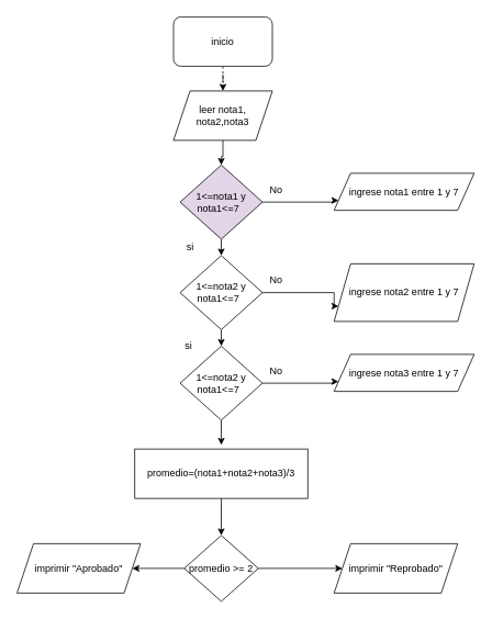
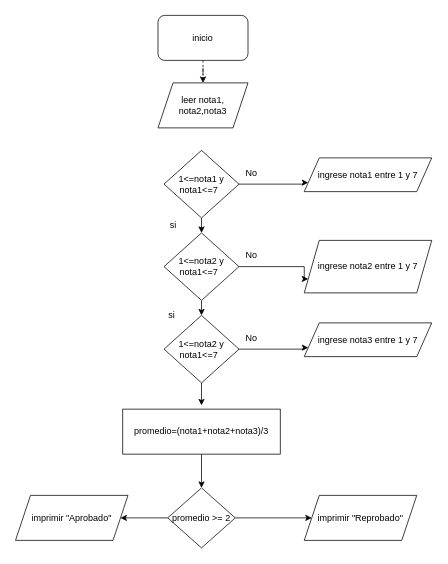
- <mxCell id="4" style="edgeStyle=orthogonalEdgeStyle;rounded=0;orthogonalLoop=1;jettySize=auto;html=1;exitX=0.5;exitY=1;exitDx=0;exitDy=0;" edge="1" parent="1" source="5" target="8"><mxGeometry relative="1" as="geometry"><mxPoint x="270" y="240" as="targetPoint" /></mxGeometry></mxCell>
- <mxCell id="8" value="1&amp;lt;=nota1 y nota1&amp;lt;=7&amp;nbsp;&amp;nbsp;" style="rhombus;whiteSpace=wrap;html=1;fillColor=#e1d5e7;" vertex="1" parent="1"><mxGeometry x="218" y="200" width="100" height="90" as="geometry" /></mxCell>
+ <mxCell id="8" value="1&amp;lt;=nota1 y nota1&amp;lt;=7&amp;nbsp;&amp;nbsp;" style="rhombus;whiteSpace=wrap;html=1;" vertex="1" parent="1"><mxGeometry x="218" y="200" width="100" height="90" as="geometry" /></mxCell>
